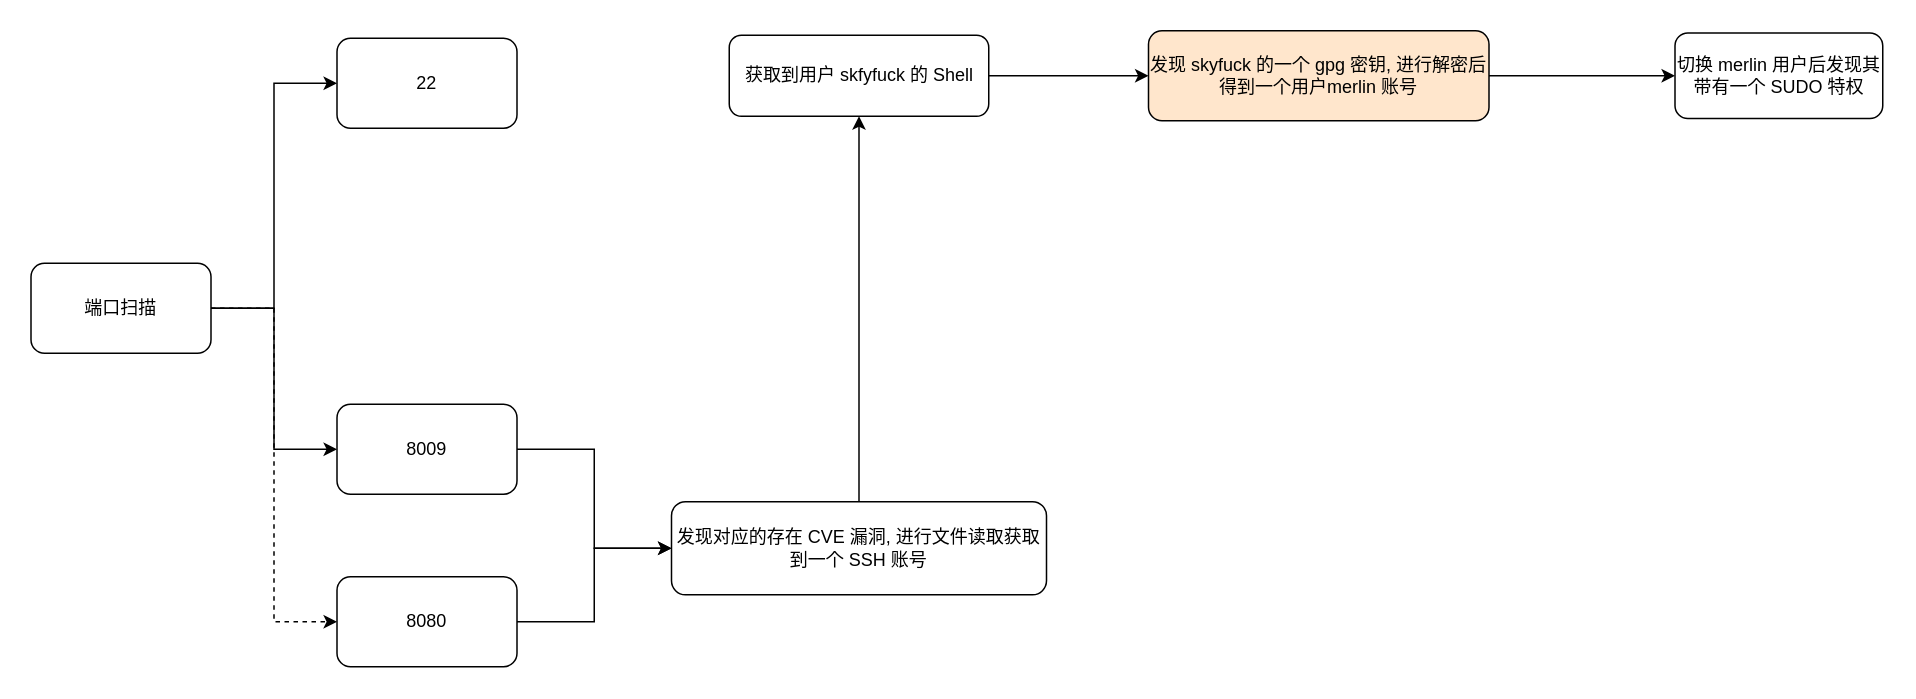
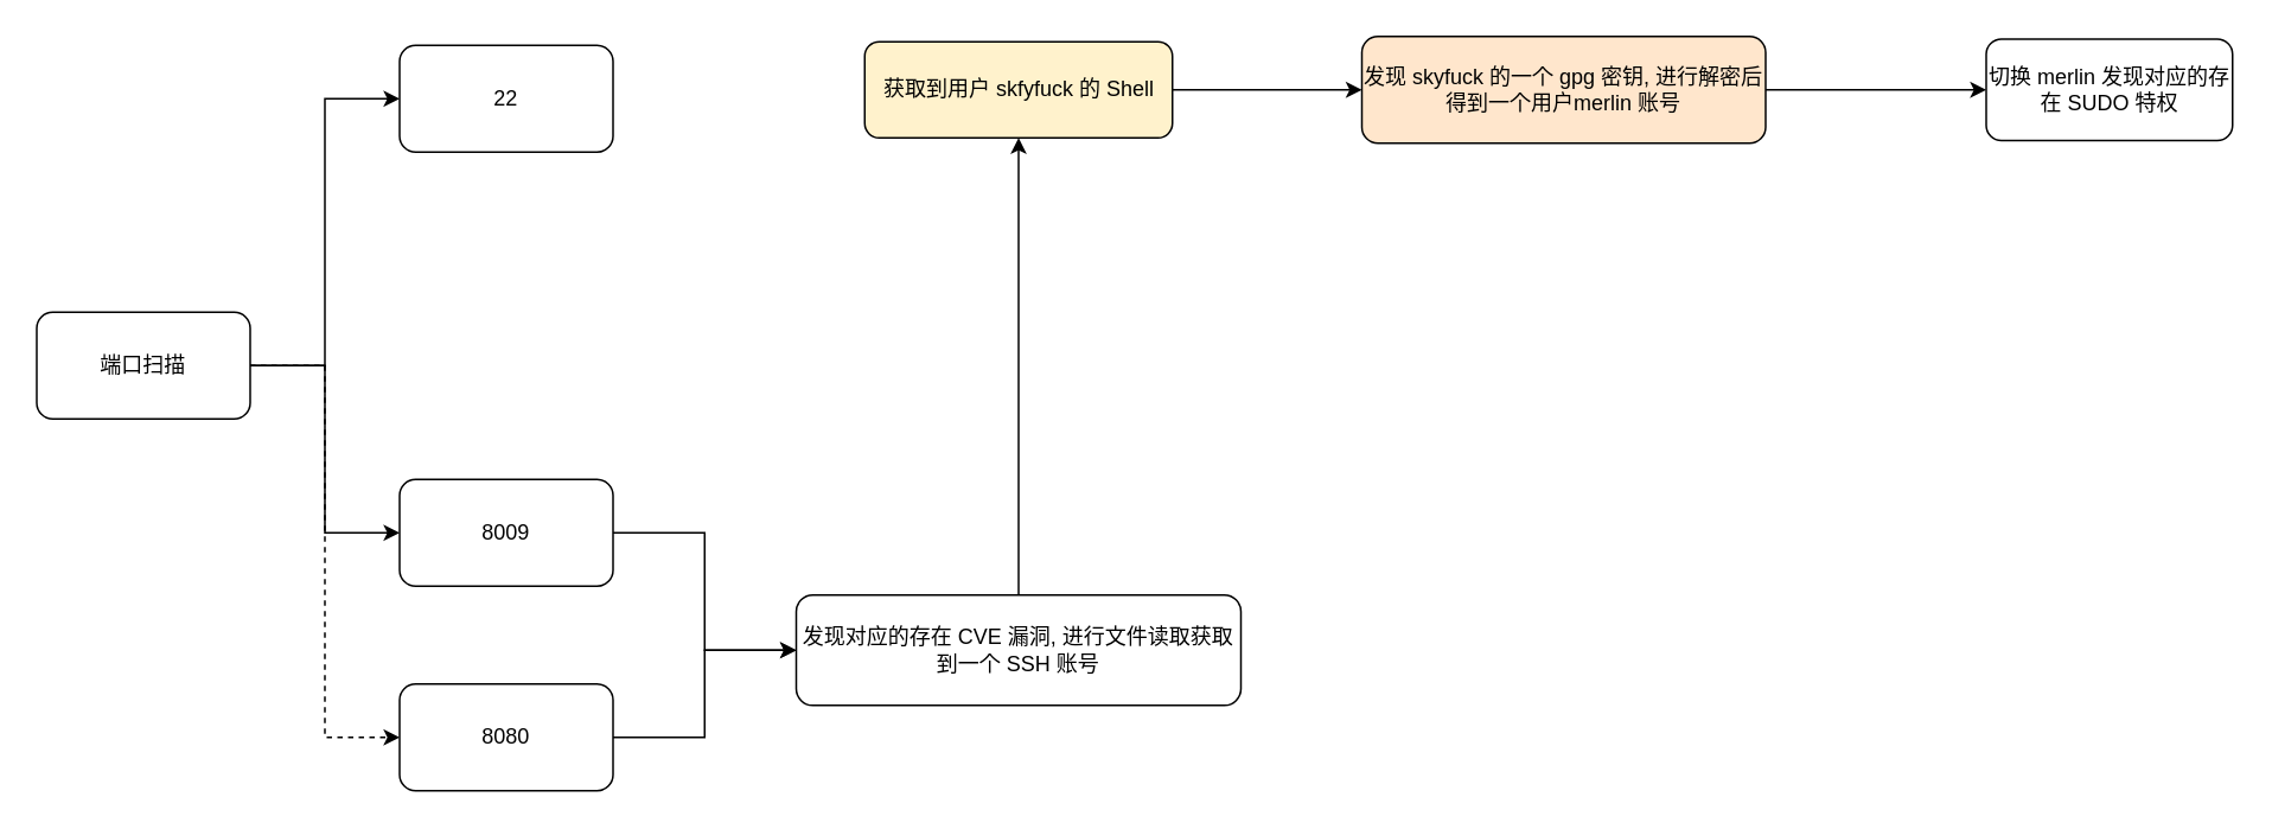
- <mxCell id="14" value="获取到用户 skfyfuck 的 Shell" style="whiteSpace=wrap;html=1;rounded=1;" vertex="1" parent="1"><mxGeometry x="485.5" y="23" width="173" height="54" as="geometry" /></mxCell>
+ <mxCell id="14" value="获取到用户 skfyfuck 的 Shell" style="whiteSpace=wrap;html=1;rounded=1;fillColor=#fff2cc;" vertex="1" parent="1"><mxGeometry x="485.5" y="23" width="173" height="54" as="geometry" /></mxCell>
- <mxCell id="17" value="切换 merlin 用户后发现其带有一个 SUDO 特权" style="whiteSpace=wrap;html=1;rounded=1;" vertex="1" parent="1"><mxGeometry x="1116" y="21.5" width="138.5" height="57" as="geometry" /></mxCell>
+ <mxCell id="17" value="切换 merlin 发现对应的存在 SUDO 特权" style="whiteSpace=wrap;html=1;rounded=1;" vertex="1" parent="1"><mxGeometry x="1116" y="21.5" width="138.5" height="57" as="geometry" /></mxCell>
